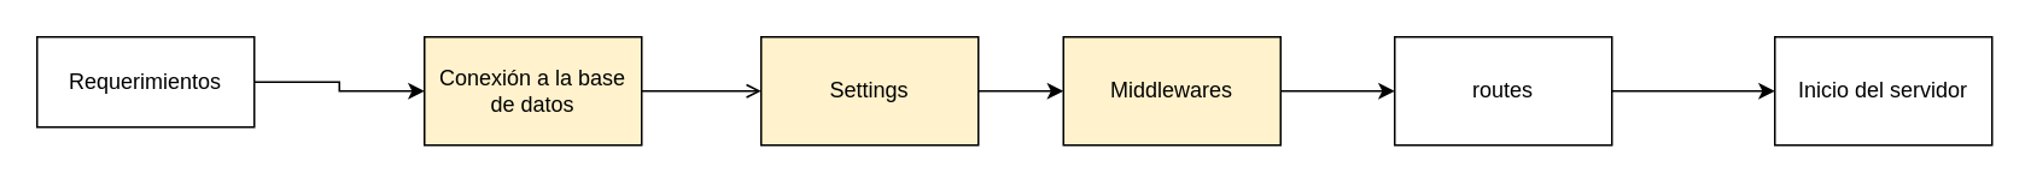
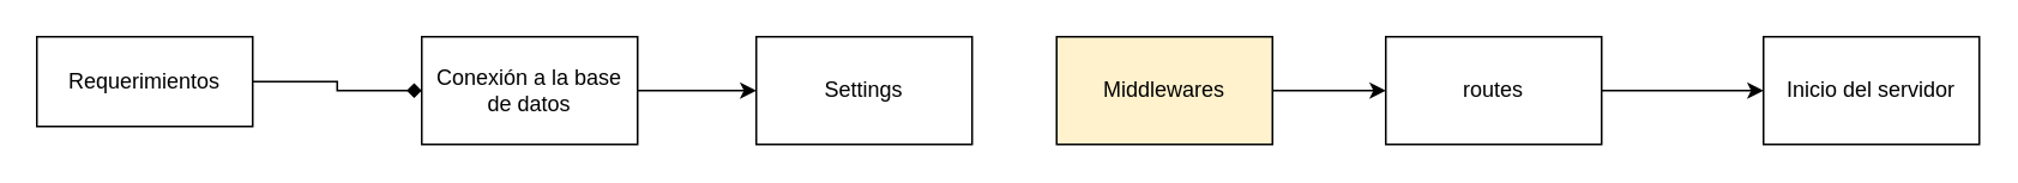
- <mxCell id="2" style="edgeStyle=orthogonalEdgeStyle;rounded=0;orthogonalLoop=1;jettySize=auto;html=1;exitX=1;exitY=0.5;exitDx=0;exitDy=0;entryX=0;entryY=0.5;entryDx=0;entryDy=0;" edge="1" parent="1" source="3" target="5"><mxGeometry relative="1" as="geometry" /></mxCell>
+ <mxCell id="2" style="edgeStyle=orthogonalEdgeStyle;rounded=0;orthogonalLoop=1;jettySize=auto;html=1;exitX=1;exitY=0.5;exitDx=0;exitDy=0;entryX=0;entryY=0.5;entryDx=0;entryDy=0;endArrow=diamond;" edge="1" parent="1" source="3" target="5"><mxGeometry relative="1" as="geometry" /></mxCell>
- <mxCell id="5" value="Conexión a la base de datos" style="rounded=0;whiteSpace=wrap;html=1;fillColor=#fff2cc;" vertex="1" parent="1"><mxGeometry x="234" y="20" width="120" height="60" as="geometry" /></mxCell>
+ <mxCell id="5" value="Conexión a la base de datos" style="rounded=0;whiteSpace=wrap;html=1;" vertex="1" parent="1"><mxGeometry x="234" y="20" width="120" height="60" as="geometry" /></mxCell>
- <mxCell id="4" style="edgeStyle=orthogonalEdgeStyle;rounded=0;orthogonalLoop=1;jettySize=auto;html=1;exitX=1;exitY=0.5;exitDx=0;exitDy=0;entryX=0;entryY=0.5;entryDx=0;entryDy=0;endArrow=open;" edge="1" parent="1" source="5" target="7"><mxGeometry relative="1" as="geometry" /></mxCell>
+ <mxCell id="4" style="edgeStyle=orthogonalEdgeStyle;rounded=0;orthogonalLoop=1;jettySize=auto;html=1;exitX=1;exitY=0.5;exitDx=0;exitDy=0;entryX=0;entryY=0.5;entryDx=0;entryDy=0;" edge="1" parent="1" source="5" target="7"><mxGeometry relative="1" as="geometry" /></mxCell>
- <mxCell id="7" value="Settings" style="rounded=0;whiteSpace=wrap;html=1;fillColor=#fff2cc;" vertex="1" parent="1"><mxGeometry x="420" y="20" width="120" height="60" as="geometry" /></mxCell>
+ <mxCell id="7" value="Settings" style="rounded=0;whiteSpace=wrap;html=1;" vertex="1" parent="1"><mxGeometry x="420" y="20" width="120" height="60" as="geometry" /></mxCell>
- <mxCell id="6" style="edgeStyle=orthogonalEdgeStyle;rounded=0;orthogonalLoop=1;jettySize=auto;html=1;exitX=1;exitY=0.5;exitDx=0;exitDy=0;entryX=0;entryY=0.5;entryDx=0;entryDy=0;" edge="1" parent="1" source="7" target="9"><mxGeometry relative="1" as="geometry" /></mxCell>
